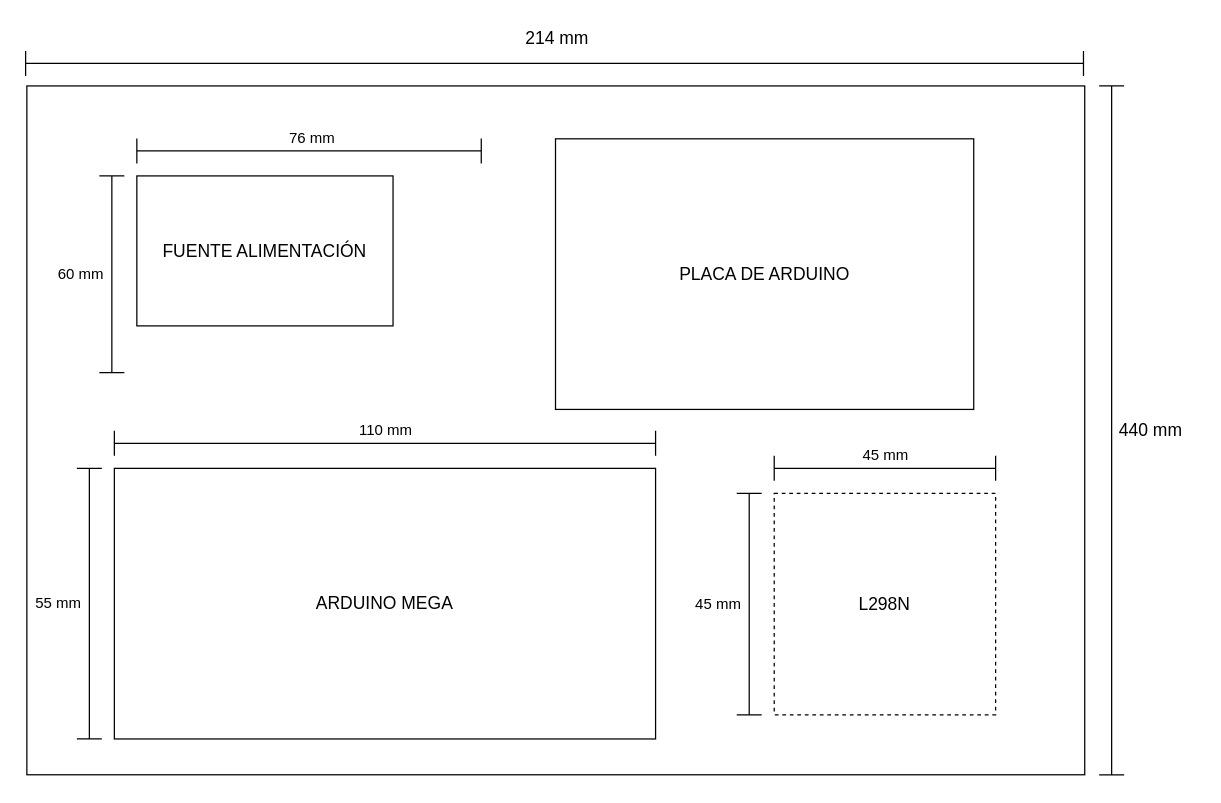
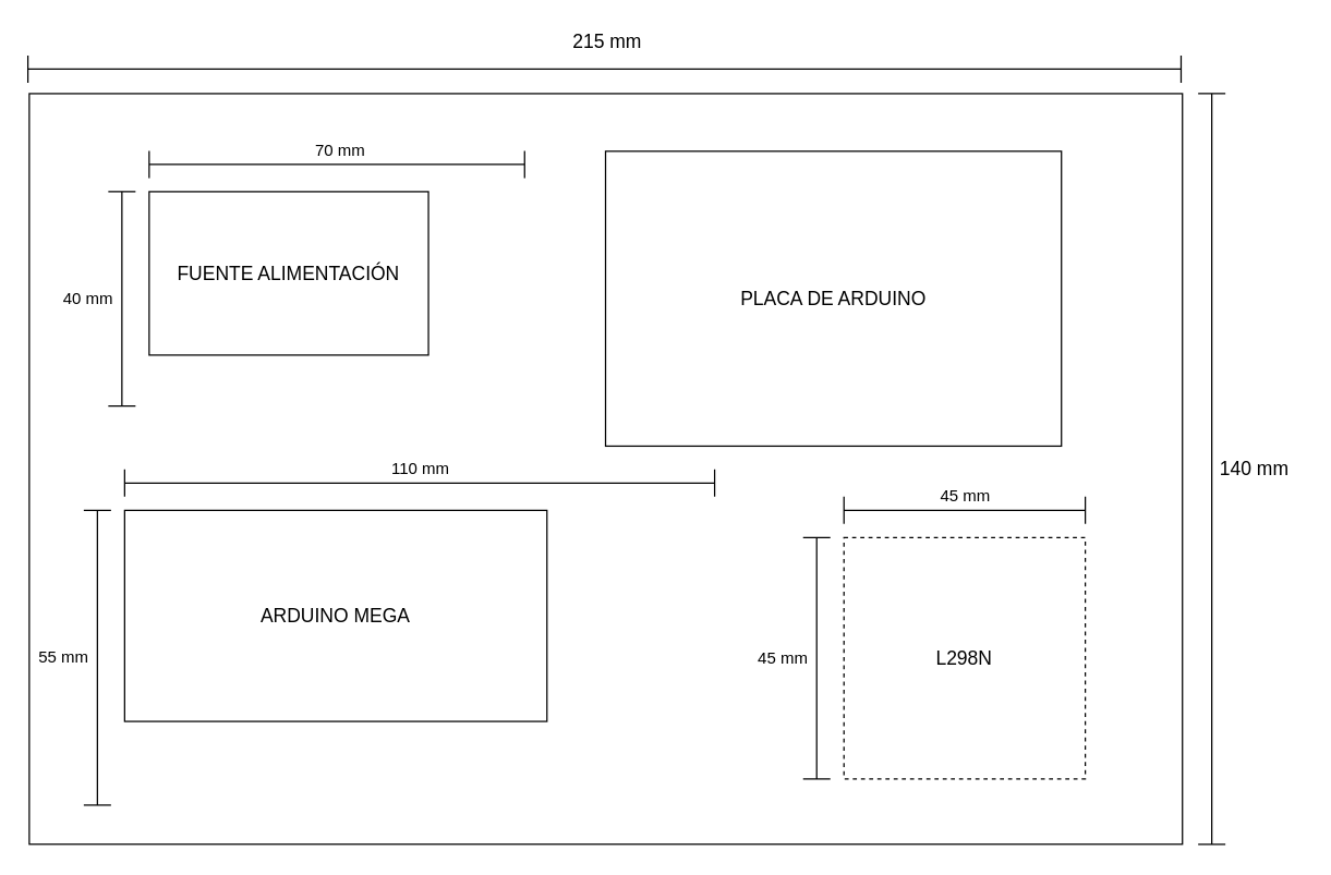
- <mxCell id="8" value="214 mm" style="text;html=1;align=center;verticalAlign=middle;resizable=0;points=[];autosize=1;strokeColor=none;fillColor=none;fontSize=14;" parent="5" vertex="1"><mxGeometry x="389" width="70" height="20" as="geometry" /></mxCell>
+ <mxCell id="8" value="215 mm" style="text;html=1;align=center;verticalAlign=middle;resizable=0;points=[];autosize=1;strokeColor=none;fillColor=none;fontSize=14;" parent="5" vertex="1"><mxGeometry x="389" width="70" height="20" as="geometry" /></mxCell>
- <mxCell id="12" value="76 mm" style="text;html=1;align=center;verticalAlign=middle;resizable=0;points=[];autosize=1;strokeColor=none;" parent="9" vertex="1"><mxGeometry x="185" width="50" height="20" as="geometry" /></mxCell>
+ <mxCell id="12" value="70 mm" style="text;html=1;align=center;verticalAlign=middle;resizable=0;points=[];autosize=1;strokeColor=none;" parent="9" vertex="1"><mxGeometry x="185" width="50" height="20" as="geometry" /></mxCell>
- <mxCell id="10" value="60 mm" style="text;html=1;align=center;verticalAlign=middle;resizable=0;points=[];autosize=1;strokeColor=none;" parent="9" vertex="1"><mxGeometry y="108.74" width="50" height="20" as="geometry" /></mxCell>
+ <mxCell id="10" value="40 mm" style="text;html=1;align=center;verticalAlign=middle;resizable=0;points=[];autosize=1;strokeColor=none;" parent="9" vertex="1"><mxGeometry y="108.74" width="50" height="20" as="geometry" /></mxCell>
- <mxCell id="7" value="&lt;span style=&quot;font-size: 14px;&quot;&gt;440 mm&lt;/span&gt;" style="text;html=1;align=center;verticalAlign=middle;resizable=0;points=[];autosize=1;strokeColor=none;fillColor=none;fontSize=14;" parent="5" vertex="1"><mxGeometry x="864" y="314" width="70" height="20" as="geometry" /></mxCell>
+ <mxCell id="7" value="&lt;span style=&quot;font-size: 14px;&quot;&gt;140 mm&lt;/span&gt;" style="text;html=1;align=center;verticalAlign=middle;resizable=0;points=[];autosize=1;strokeColor=none;fillColor=none;fontSize=14;" parent="5" vertex="1"><mxGeometry x="864" y="314" width="70" height="20" as="geometry" /></mxCell>
- <mxCell id="16" value="ARDUINO MEGA" style="rounded=0;whiteSpace=wrap;html=1;fontSize=14;" parent="15" vertex="1"><mxGeometry x="70" y="40" width="433.07" height="216.535" as="geometry" /></mxCell>
+ <mxCell id="16" value="ARDUINO MEGA" style="rounded=0;whiteSpace=wrap;html=1;fontSize=14;" parent="15" vertex="1"><mxGeometry x="70" y="40" width="310" height="155" as="geometry" /></mxCell>
